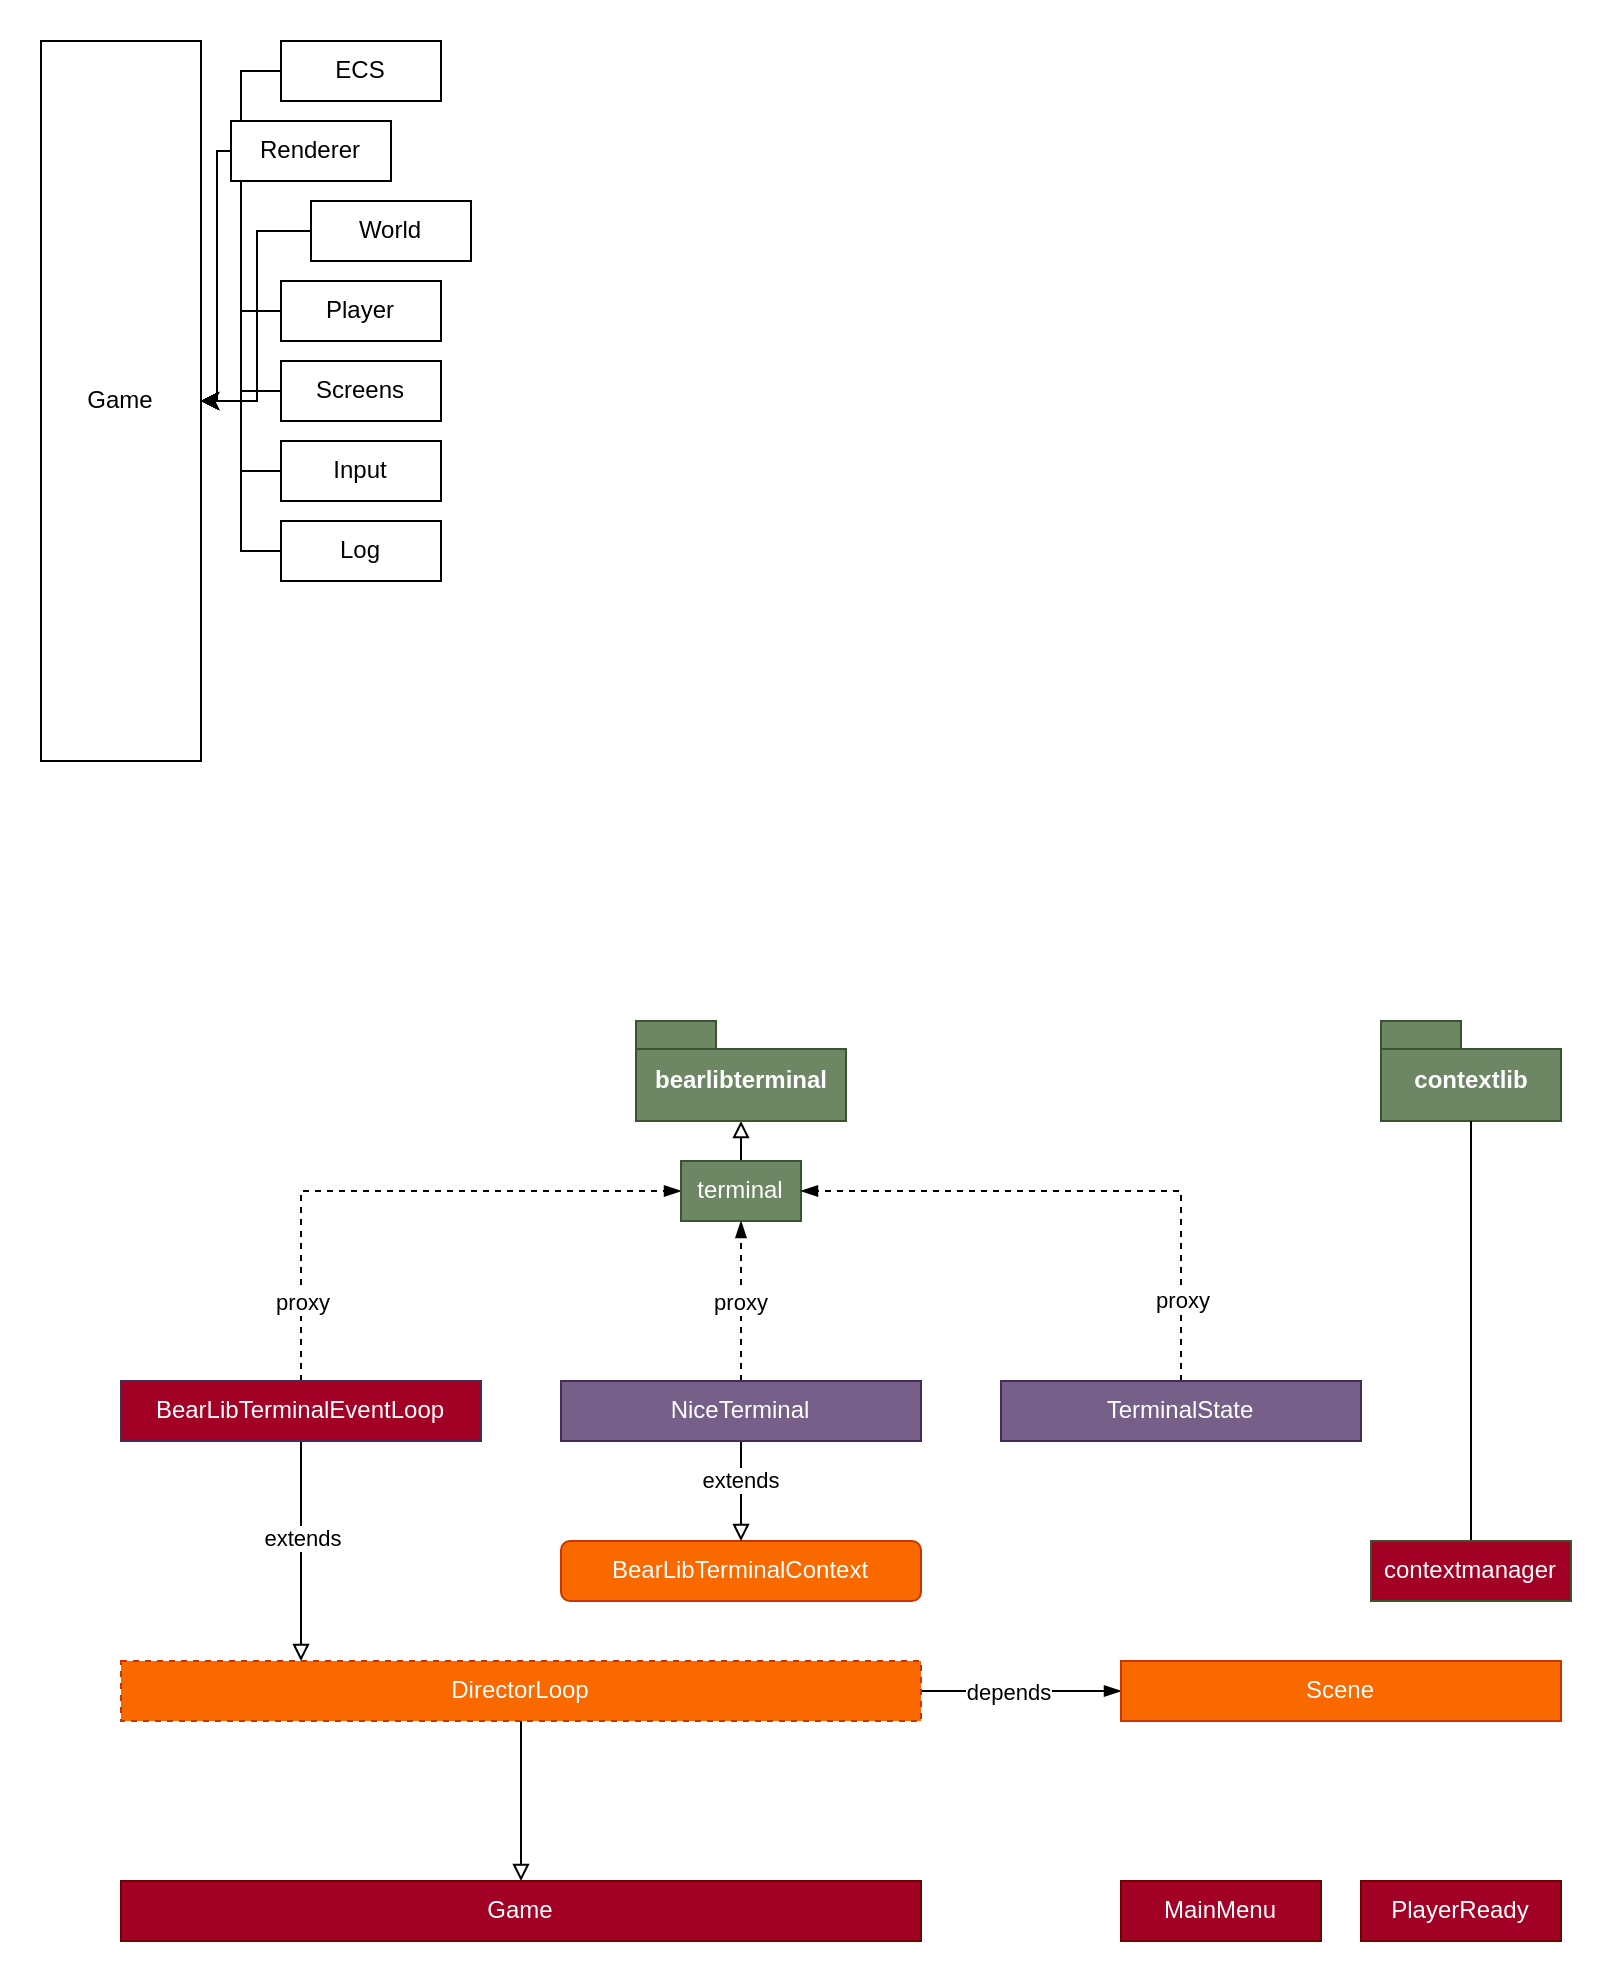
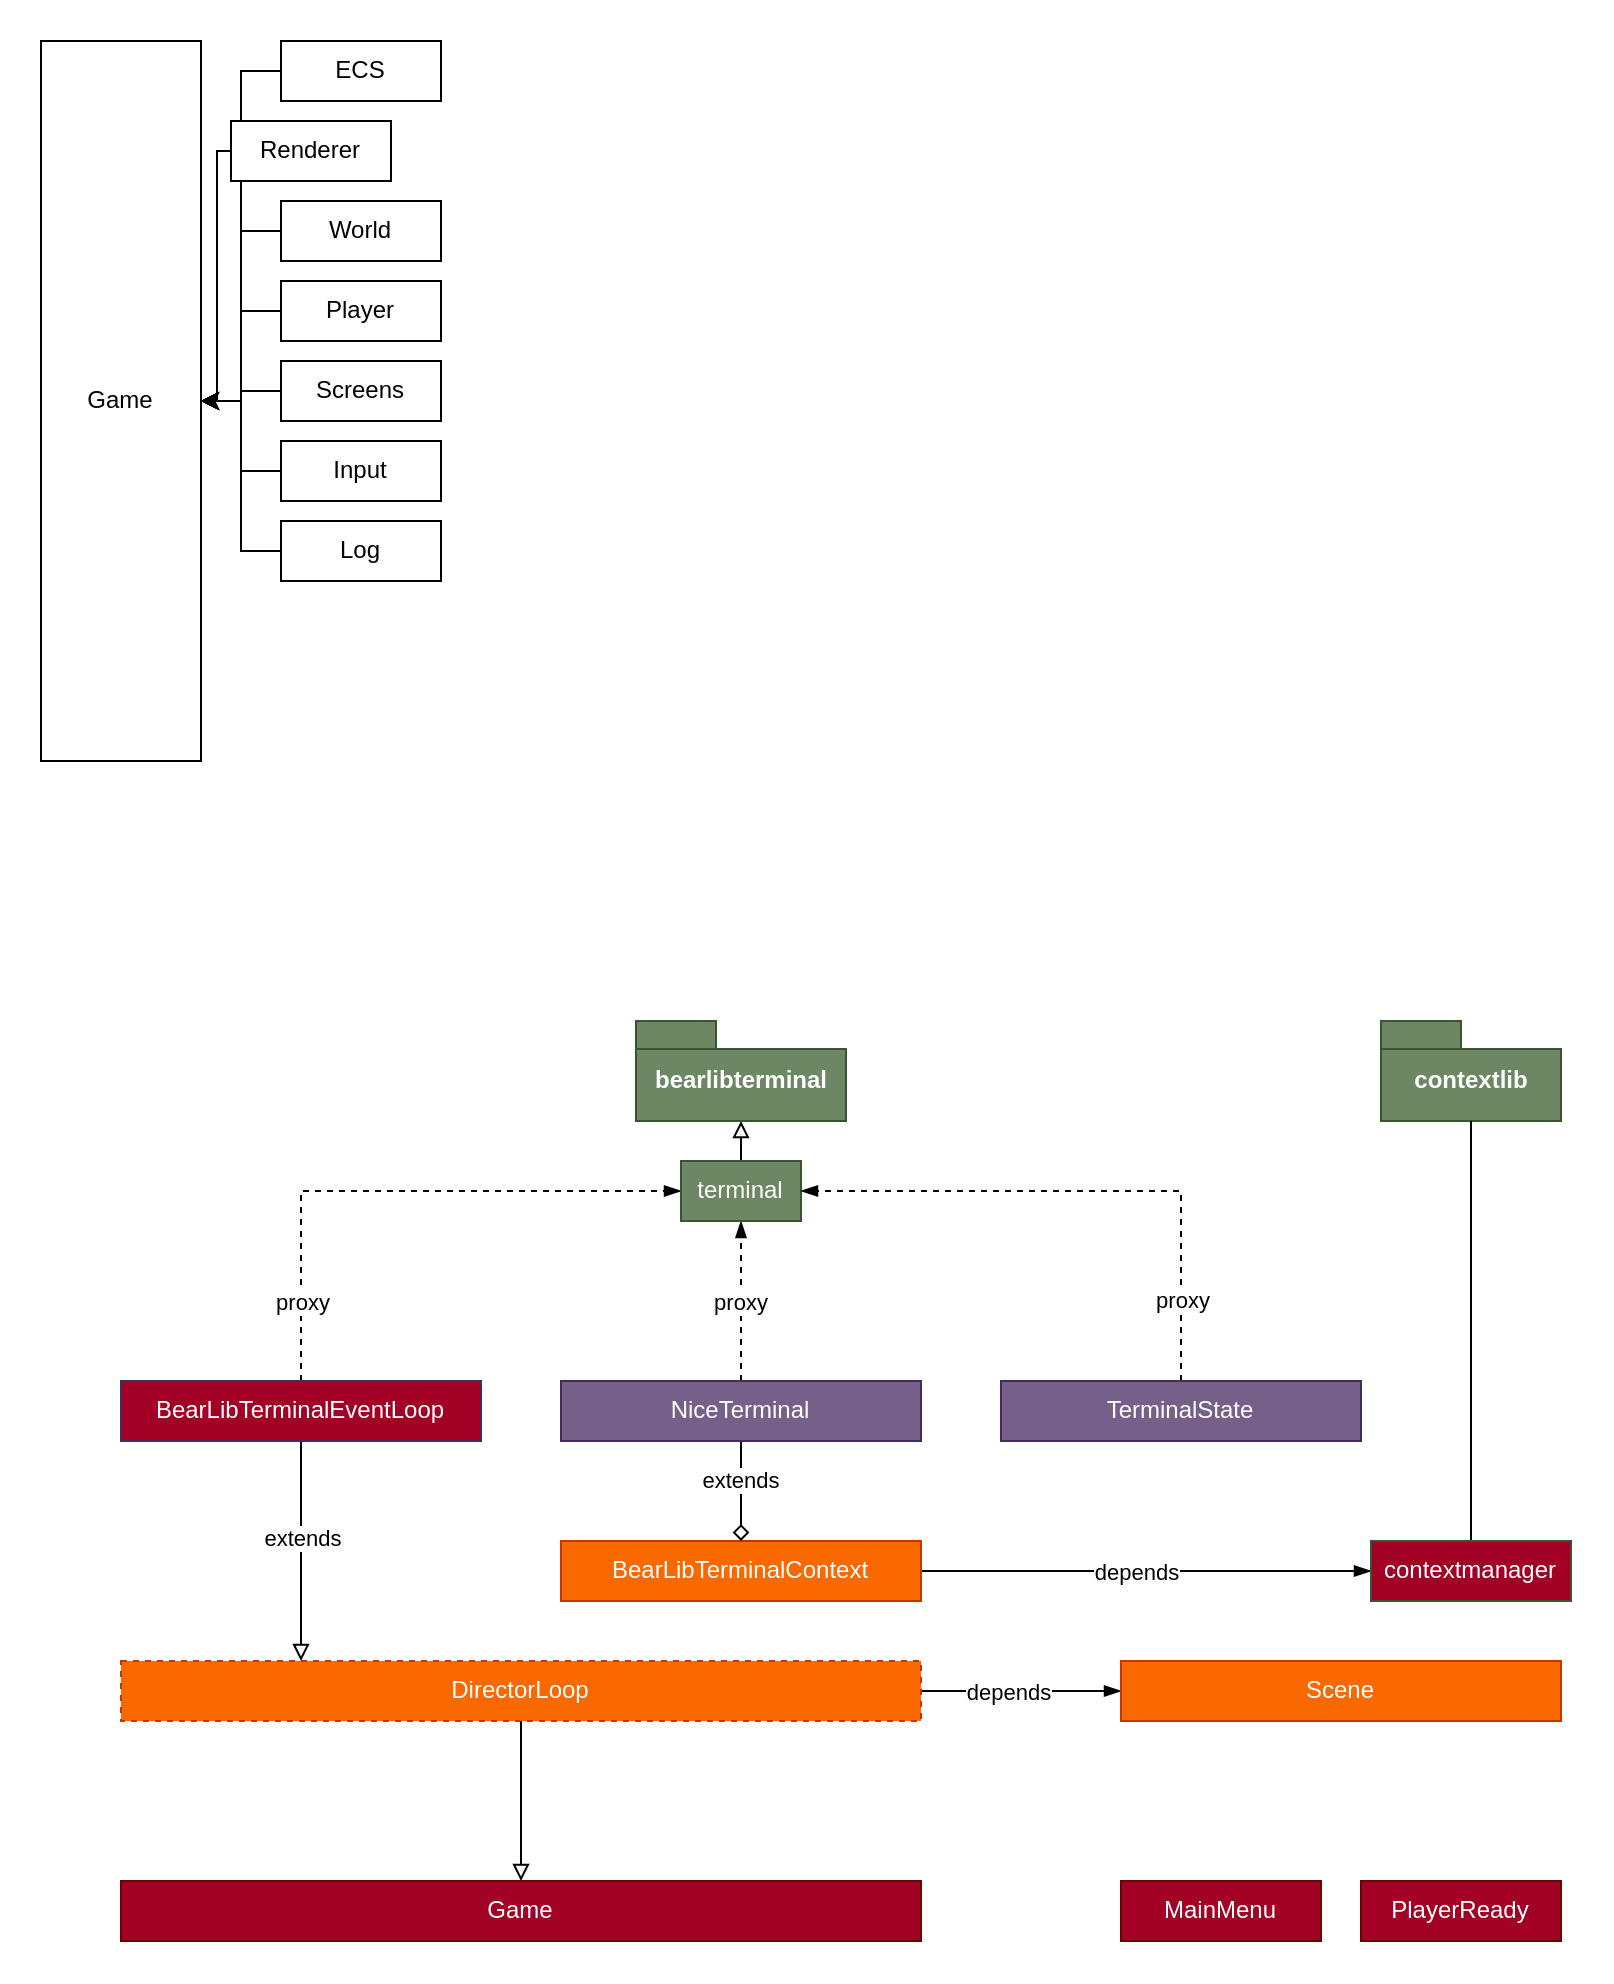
- <mxCell id="8" value="World" style="rounded=0;whiteSpace=wrap;html=1;" parent="1" vertex="1"><mxGeometry x="155" y="100" width="80" height="30" as="geometry" /></mxCell>
+ <mxCell id="8" value="World" style="rounded=0;whiteSpace=wrap;html=1;" parent="1" vertex="1"><mxGeometry x="140" y="100" width="80" height="30" as="geometry" /></mxCell>
- <mxCell id="30" value="" style="edgeStyle=elbowEdgeStyle;rounded=0;orthogonalLoop=1;jettySize=auto;html=1;endArrow=block;endFill=0;" parent="1" source="34" target="28" edge="1"><mxGeometry relative="1" as="geometry" /></mxCell>
+ <mxCell id="30" value="" style="edgeStyle=elbowEdgeStyle;rounded=0;orthogonalLoop=1;jettySize=auto;html=1;endArrow=diamond;endFill=0;" parent="1" source="34" target="28" edge="1"><mxGeometry relative="1" as="geometry" /></mxCell>
- <mxCell id="28" value="BearLibTerminalContext" style="whiteSpace=wrap;html=1;fillColor=#fa6800;strokeColor=#C73500;fontColor=#ffffff;rounded=1;" parent="1" vertex="1"><mxGeometry x="280" y="770" width="180" height="30" as="geometry" /></mxCell>
+ <mxCell id="28" value="BearLibTerminalContext" style="rounded=0;whiteSpace=wrap;html=1;fillColor=#fa6800;strokeColor=#C73500;fontColor=#ffffff;" parent="1" vertex="1"><mxGeometry x="280" y="770" width="180" height="30" as="geometry" /></mxCell>
+ <mxCell id="26" value="" style="edgeStyle=elbowEdgeStyle;rounded=0;orthogonalLoop=1;jettySize=auto;html=1;endArrow=blockThin;endFill=1;" parent="1" source="28" target="43" edge="1"><mxGeometry relative="1" as="geometry" /></mxCell>
+ <mxCell id="27" value="depends" style="edgeLabel;html=1;align=center;verticalAlign=middle;resizable=0;points=[];" parent="26" vertex="1" connectable="0"><mxGeometry x="0.001" y="6" relative="1" as="geometry"><mxPoint x="-6" y="6" as="offset" /></mxGeometry></mxCell>
